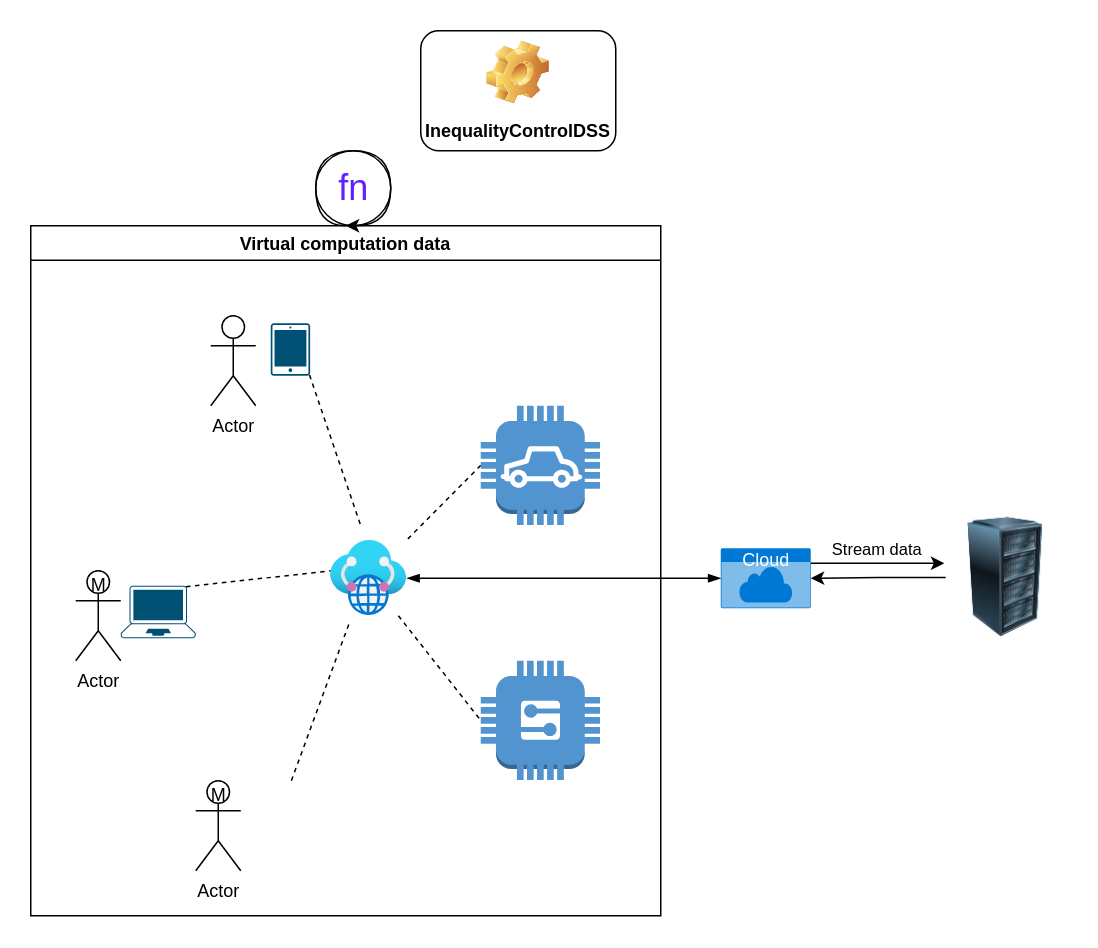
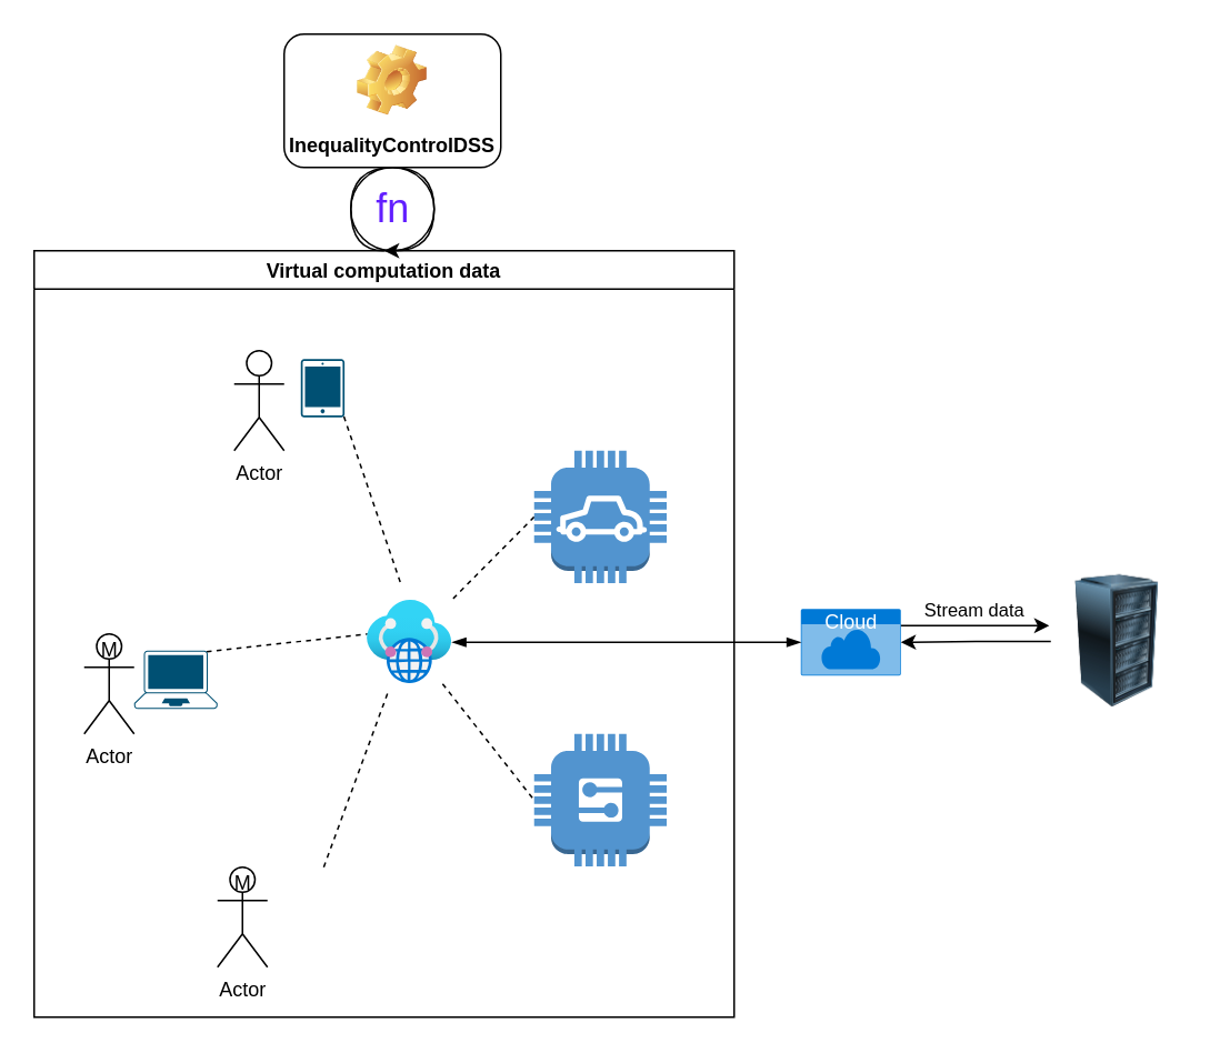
- <mxCell id="27" value="InequalityControlDSS" style="label;whiteSpace=wrap;html=1;align=center;verticalAlign=bottom;spacingLeft=0;spacingBottom=4;imageAlign=center;imageVerticalAlign=top;image=img/clipart/Gear_128x128.png" vertex="1" parent="1"><mxGeometry x="280" y="20" width="130" height="80" as="geometry" /></mxCell>
+ <mxCell id="27" value="InequalityControlDSS" style="label;whiteSpace=wrap;html=1;align=center;verticalAlign=bottom;spacingLeft=0;spacingBottom=4;imageAlign=center;imageVerticalAlign=top;image=img/clipart/Gear_128x128.png" vertex="1" parent="1"><mxGeometry x="170" y="20" width="130" height="80" as="geometry" /></mxCell>
